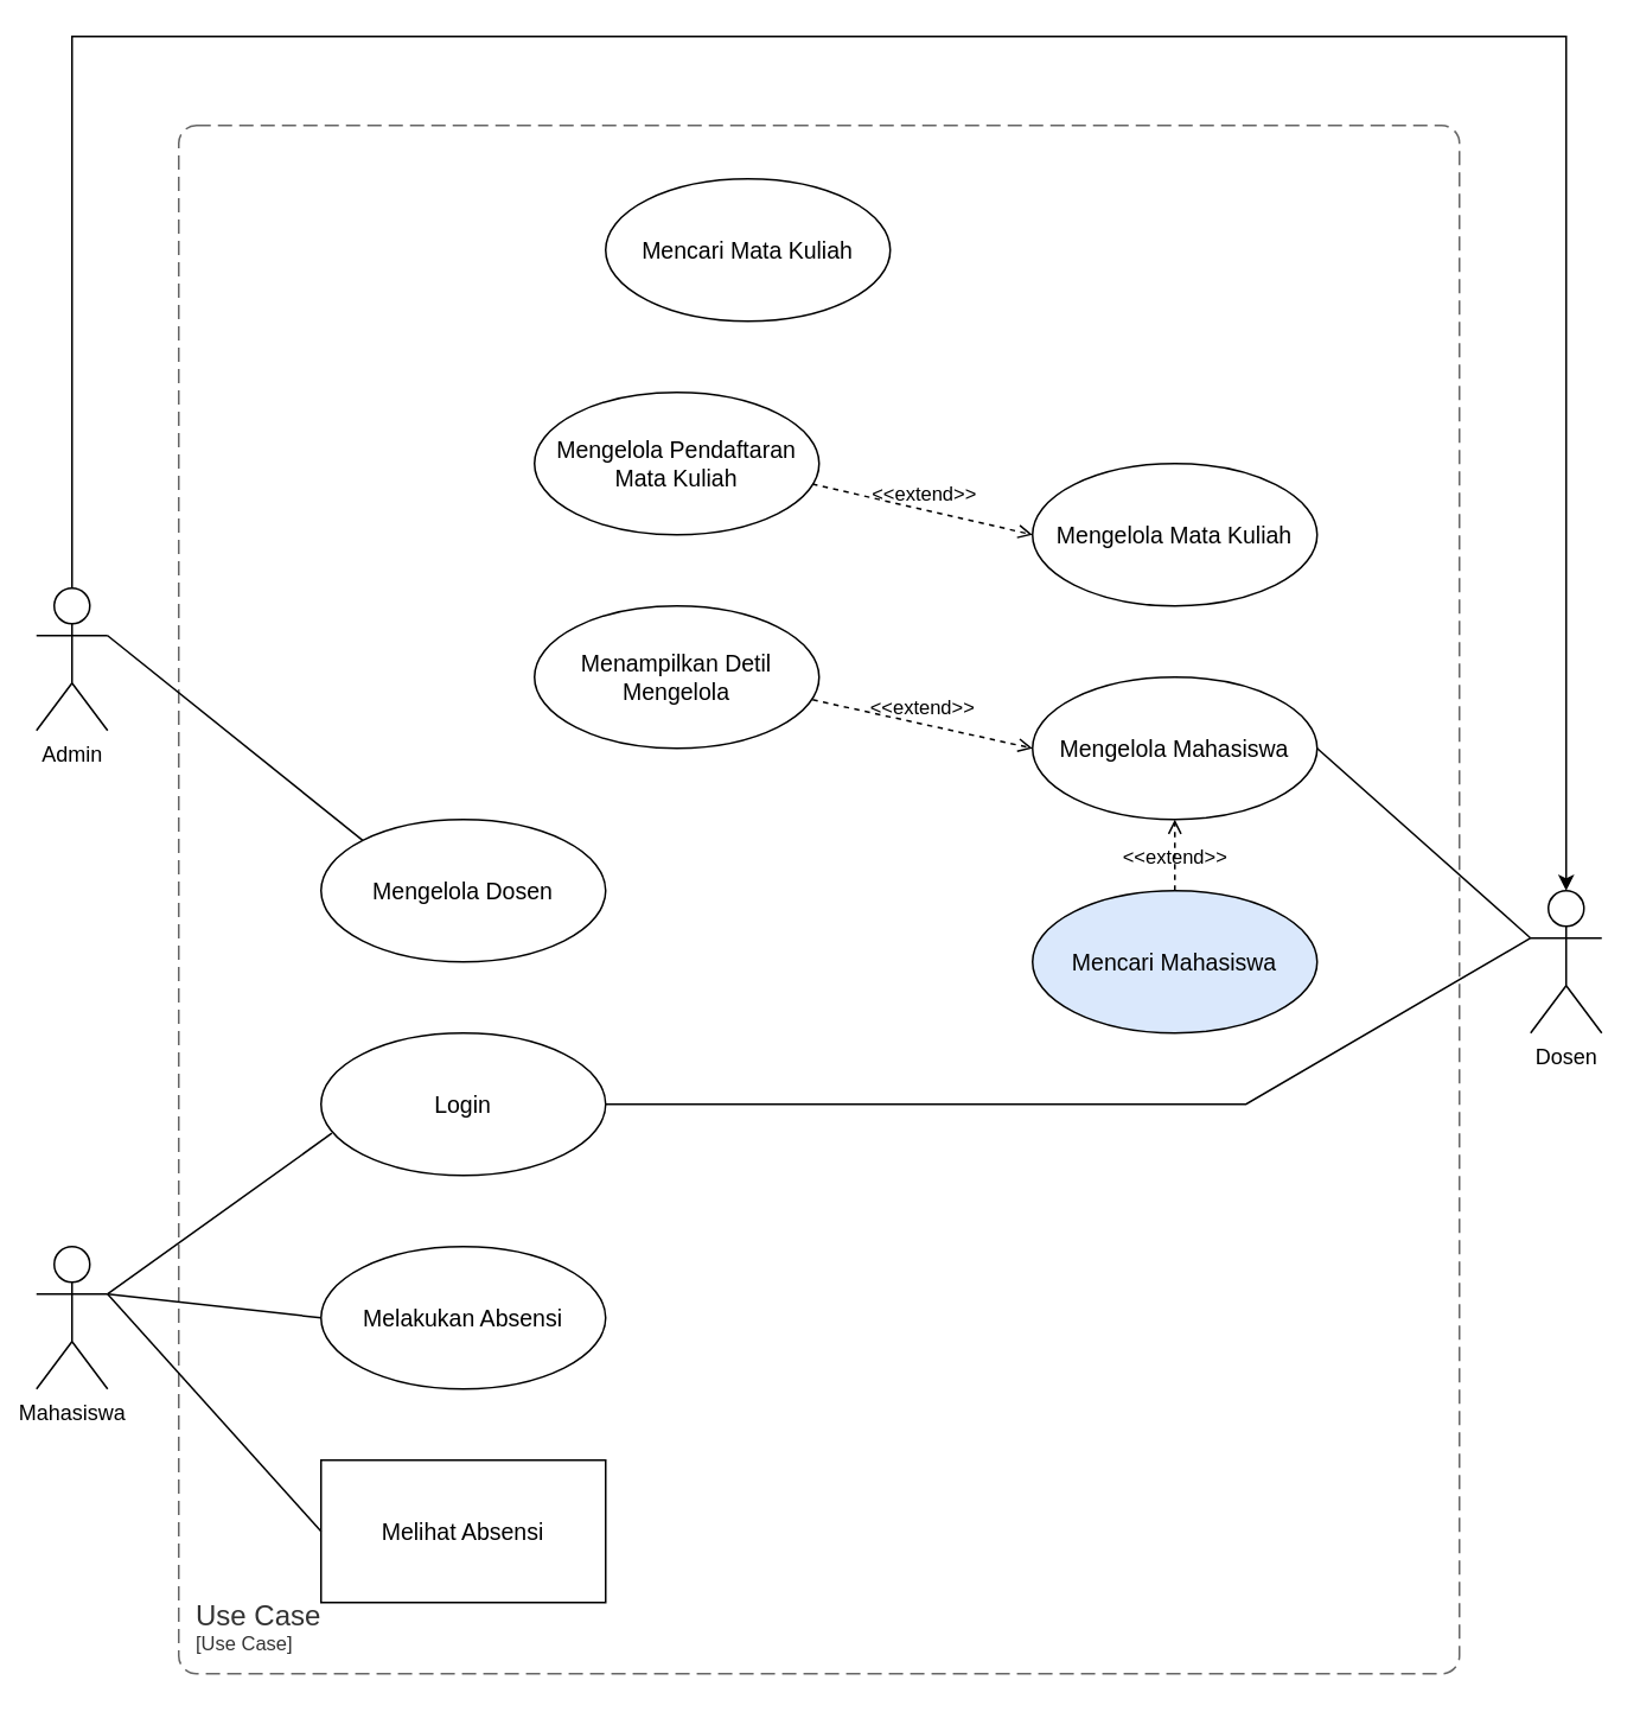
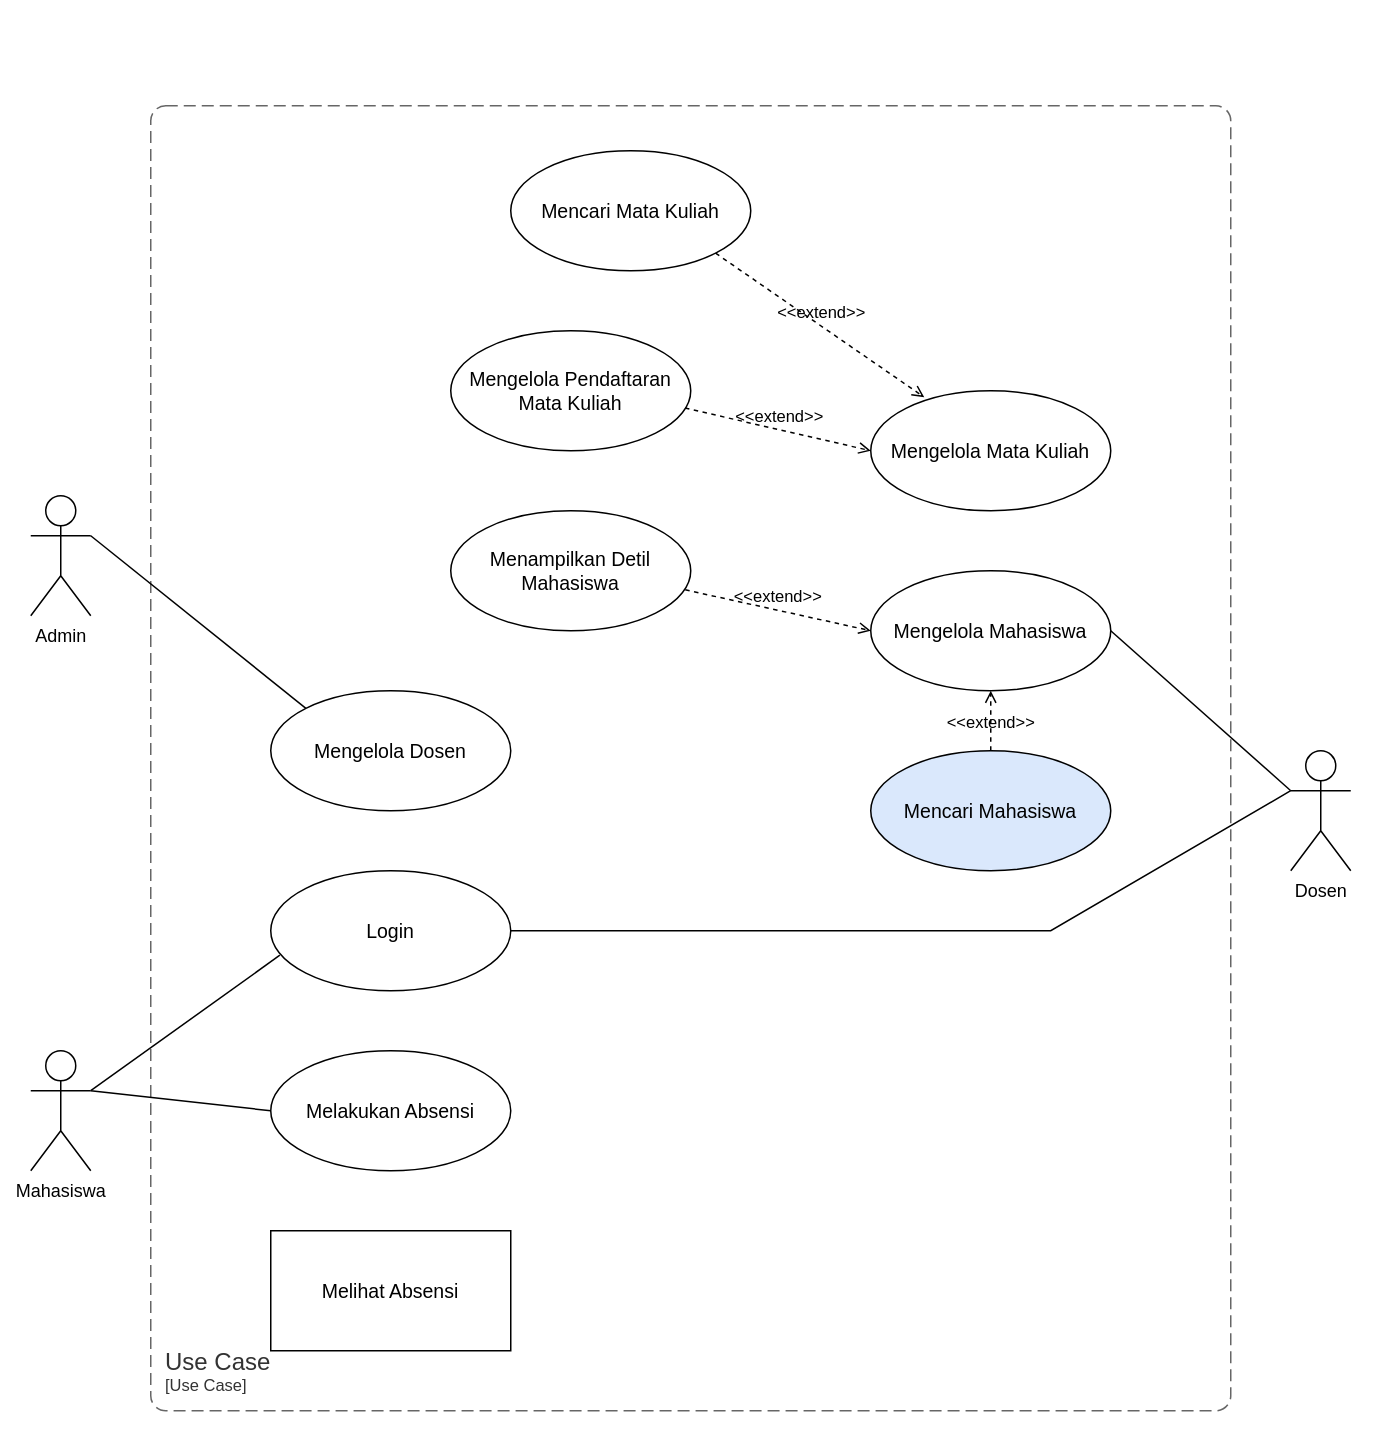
- <mxCell id="21" style="edgeStyle=orthogonalEdgeStyle;rounded=0;orthogonalLoop=1;jettySize=auto;html=1;entryX=0.5;entryY=0;entryDx=0;entryDy=0;entryPerimeter=0;" parent="1" source="3" target="5" edge="1"><mxGeometry relative="1" as="geometry"><Array as="points"><mxPoint x="40" y="20" /><mxPoint x="880" y="20" /></Array></mxGeometry></mxCell>
+ <mxCell id="26" value="&amp;lt;&amp;lt;extend&amp;gt;&amp;gt;" style="html=1;verticalAlign=bottom;labelBackgroundColor=none;endArrow=open;endFill=0;dashed=1;rounded=0;exitX=1;exitY=1;exitDx=0;exitDy=0;entryX=0.223;entryY=0.054;entryDx=0;entryDy=0;fontStyle=0;entryPerimeter=0;" parent="1" source="25" target="15" edge="1"><mxGeometry width="160" relative="1" as="geometry"><mxPoint x="466" y="282" as="sourcePoint" /><mxPoint x="590" y="310" as="targetPoint" /></mxGeometry></mxCell>
- <mxCell id="16" value="&lt;span style=&quot;font-size: 13px;&quot;&gt;Menampilkan Detil Mengelola&lt;/span&gt;" style="ellipse;whiteSpace=wrap;html=1;fontStyle=0" parent="1" vertex="1"><mxGeometry x="300" y="340" width="160" height="80" as="geometry" /></mxCell>
+ <mxCell id="16" value="&lt;span style=&quot;font-size: 13px;&quot;&gt;Menampilkan Detil Mahasiswa&lt;/span&gt;" style="ellipse;whiteSpace=wrap;html=1;fontStyle=0" parent="1" vertex="1"><mxGeometry x="300" y="340" width="160" height="80" as="geometry" /></mxCell>
- <mxCell id="12" value="" style="endArrow=none;html=1;rounded=0;exitX=1;exitY=0.333;exitDx=0;exitDy=0;exitPerimeter=0;entryX=0;entryY=0.5;entryDx=0;entryDy=0;fontStyle=0;" parent="1" source="4" target="9" edge="1"><mxGeometry width="50" height="50" relative="1" as="geometry"><mxPoint x="190" y="757" as="sourcePoint" /><mxPoint x="310" y="710" as="targetPoint" /></mxGeometry></mxCell>
